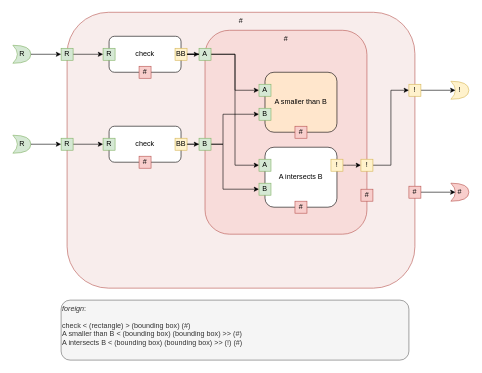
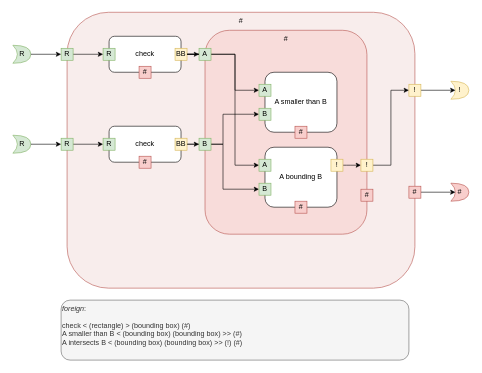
- <mxCell id="22" value="A smaller than B" style="rounded=1;whiteSpace=wrap;html=1;fillColor=#ffe6cc;" vertex="1" parent="1"><mxGeometry x="441" y="120" width="120" height="100" as="geometry" /></mxCell>
+ <mxCell id="22" value="A smaller than B" style="rounded=1;whiteSpace=wrap;html=1;" vertex="1" parent="1"><mxGeometry x="441" y="120" width="120" height="100" as="geometry" /></mxCell>
- <mxCell id="26" value="A intersects B" style="rounded=1;whiteSpace=wrap;html=1;" vertex="1" parent="1"><mxGeometry x="441" y="245" width="120" height="100" as="geometry" /></mxCell>
+ <mxCell id="26" value="A bounding B" style="rounded=1;whiteSpace=wrap;html=1;" vertex="1" parent="1"><mxGeometry x="441" y="245" width="120" height="100" as="geometry" /></mxCell>
